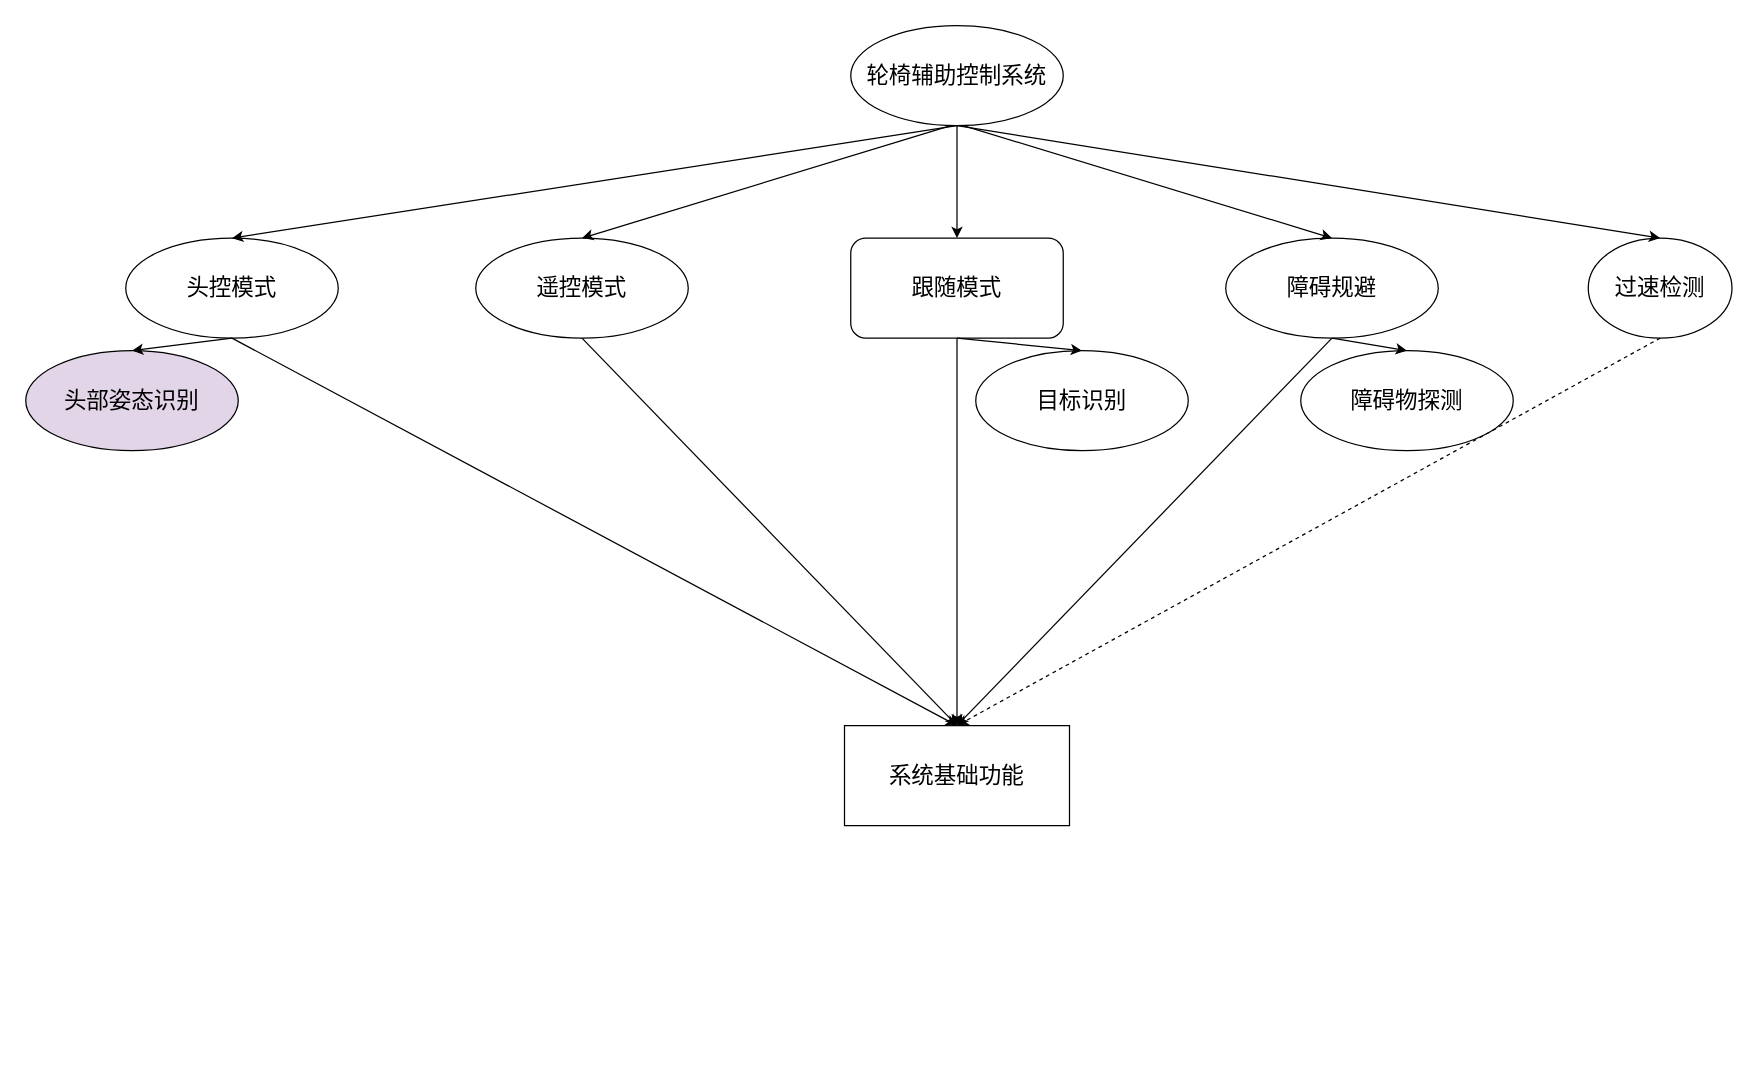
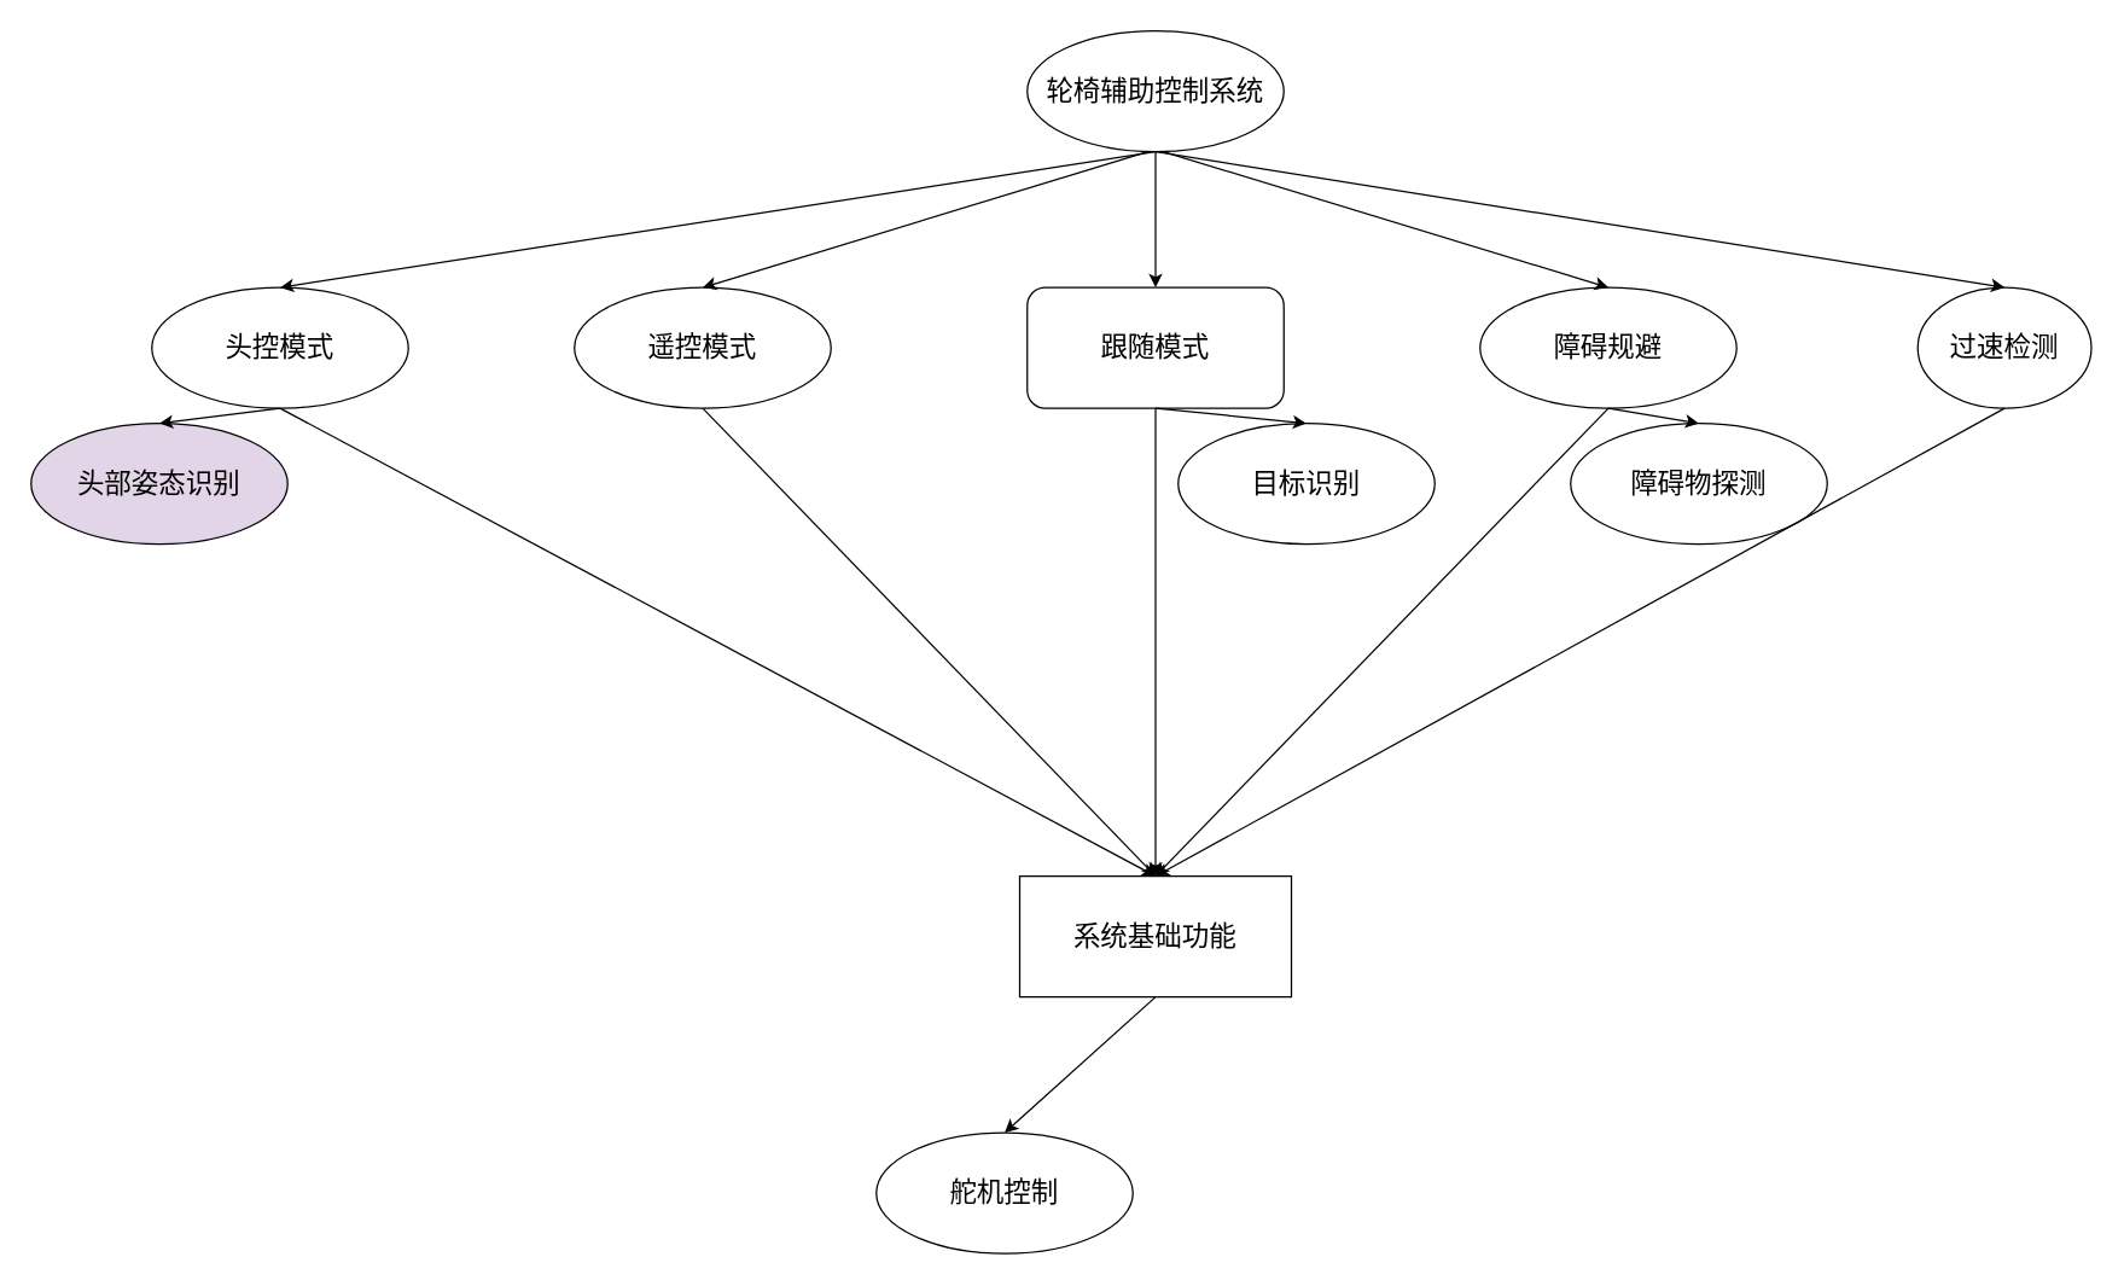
- <mxCell id="21" value="" style="endArrow=classic;html=1;rounded=0;exitX=0.5;exitY=1;exitDx=0;exitDy=0;entryX=0.5;entryY=0;entryDx=0;entryDy=0;dashed=1;" edge="1" parent="1" source="7" target="22"><mxGeometry width="50" height="50" relative="1" as="geometry"><mxPoint x="355" y="310" as="sourcePoint" /><mxPoint x="765" y="600" as="targetPoint" /></mxGeometry></mxCell>
+ <mxCell id="21" value="" style="endArrow=classic;html=1;rounded=0;exitX=0.5;exitY=1;exitDx=0;exitDy=0;entryX=0.5;entryY=0;entryDx=0;entryDy=0;" edge="1" parent="1" source="7" target="22"><mxGeometry width="50" height="50" relative="1" as="geometry"><mxPoint x="355" y="310" as="sourcePoint" /><mxPoint x="765" y="600" as="targetPoint" /></mxGeometry></mxCell>
+ <mxCell id="24" value="" style="endArrow=classic;html=1;rounded=0;entryX=0.5;entryY=0;entryDx=0;entryDy=0;exitX=0.5;exitY=1;exitDx=0;exitDy=0;" edge="1" parent="1" source="22" target="23"><mxGeometry width="50" height="50" relative="1" as="geometry"><mxPoint x="830" y="490" as="sourcePoint" /><mxPoint x="880" y="440" as="targetPoint" /></mxGeometry></mxCell>
+ <mxCell id="23" value="&lt;span style=&quot;font-size: 18px;&quot;&gt;舵机控制&lt;/span&gt;" style="ellipse;whiteSpace=wrap;html=1;" vertex="1" parent="1"><mxGeometry x="580" y="750" width="170" height="80" as="geometry" /></mxCell>
